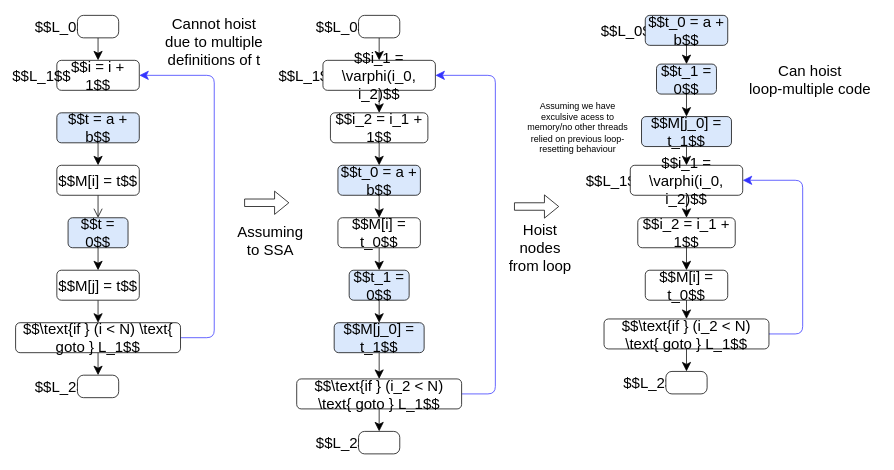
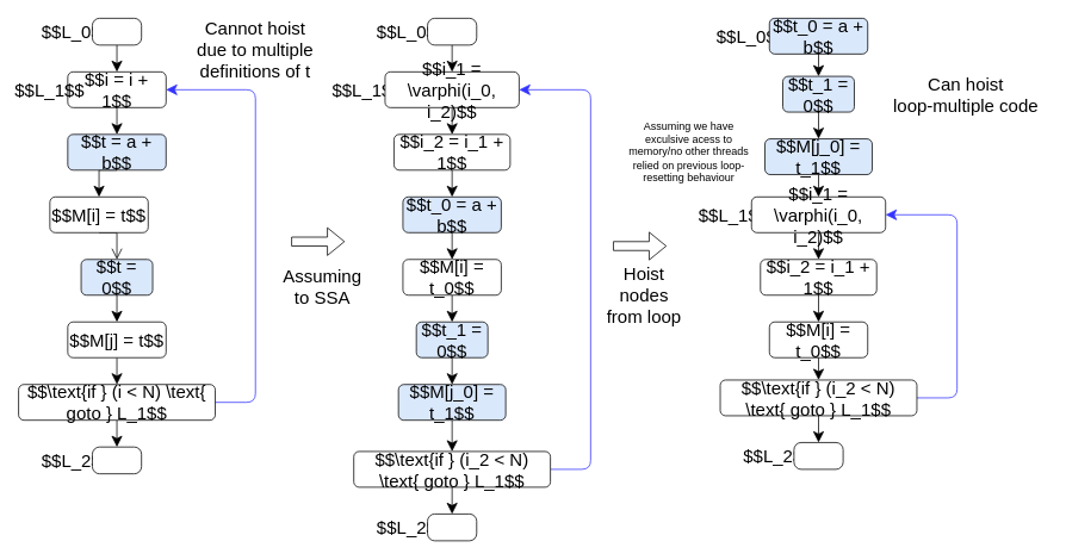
+ <mxCell id="2" style="edgeStyle=orthogonalEdgeStyle;rounded=0;orthogonalLoop=1;jettySize=auto;html=1;exitX=0.5;exitY=1;exitDx=0;exitDy=0;entryX=0.5;entryY=0;entryDx=0;entryDy=0;endSize=10;" edge="1" parent="1" source="3" target="6"><mxGeometry relative="1" as="geometry" /></mxCell>
- <mxCell id="8" value="$$M[i] = t$$" style="rounded=1;whiteSpace=wrap;html=1;fontSize=20;" vertex="1" parent="1"><mxGeometry x="75" y="220" width="110" height="40" as="geometry" /></mxCell>
+ <mxCell id="8" value="$$M[i] = t$$" style="rounded=1;whiteSpace=wrap;html=1;fontSize=20;" vertex="1" parent="1"><mxGeometry x="55" y="220" width="110" height="40" as="geometry" /></mxCell>
